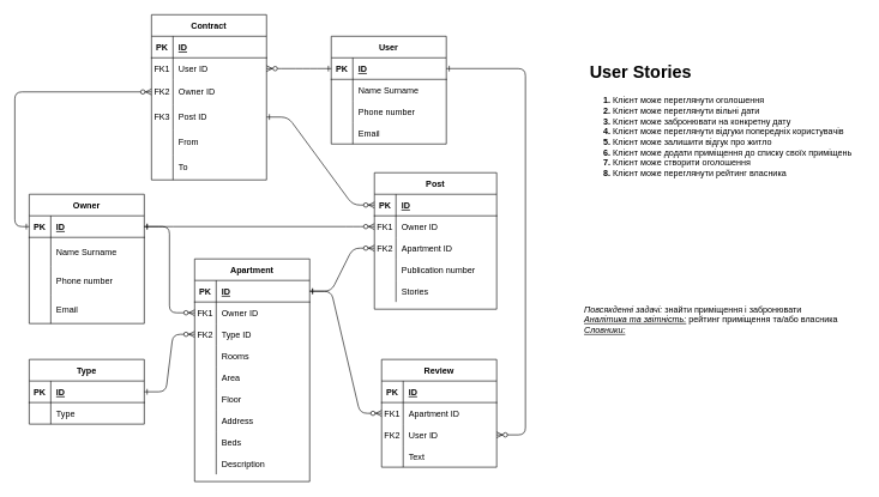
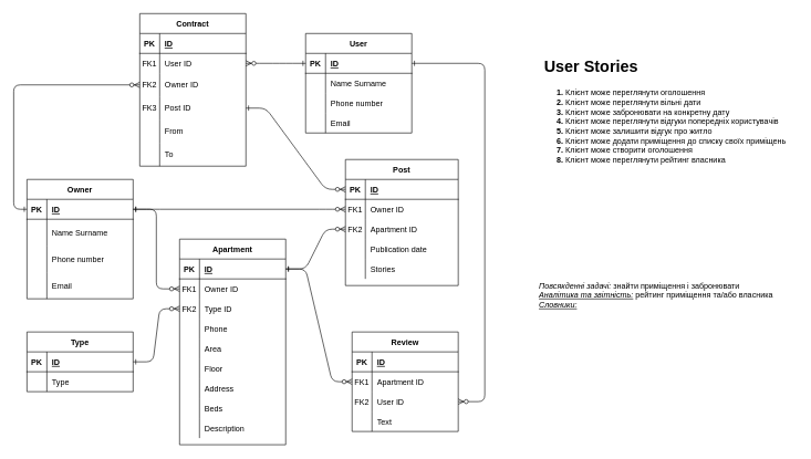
- <mxCell id="16" value="Publication number" style="shape=partialRectangle;overflow=hidden;connectable=0;fillColor=none;top=0;left=0;bottom=0;right=0;align=left;spacingLeft=6;" vertex="1" parent="14"><mxGeometry x="30" width="140" height="30" as="geometry" /></mxCell>
+ <mxCell id="16" value="Publication date" style="shape=partialRectangle;overflow=hidden;connectable=0;fillColor=none;top=0;left=0;bottom=0;right=0;align=left;spacingLeft=6;" vertex="1" parent="14"><mxGeometry x="30" width="140" height="30" as="geometry" /></mxCell>
- <mxCell id="32" value="Rooms" style="shape=partialRectangle;overflow=hidden;connectable=0;fillColor=none;top=0;left=0;bottom=0;right=0;align=left;spacingLeft=6;" vertex="1" parent="30"><mxGeometry x="30" width="130" height="30" as="geometry" /></mxCell>
+ <mxCell id="32" value="Phone" style="shape=partialRectangle;overflow=hidden;connectable=0;fillColor=none;top=0;left=0;bottom=0;right=0;align=left;spacingLeft=6;" vertex="1" parent="30"><mxGeometry x="30" width="130" height="30" as="geometry" /></mxCell>
